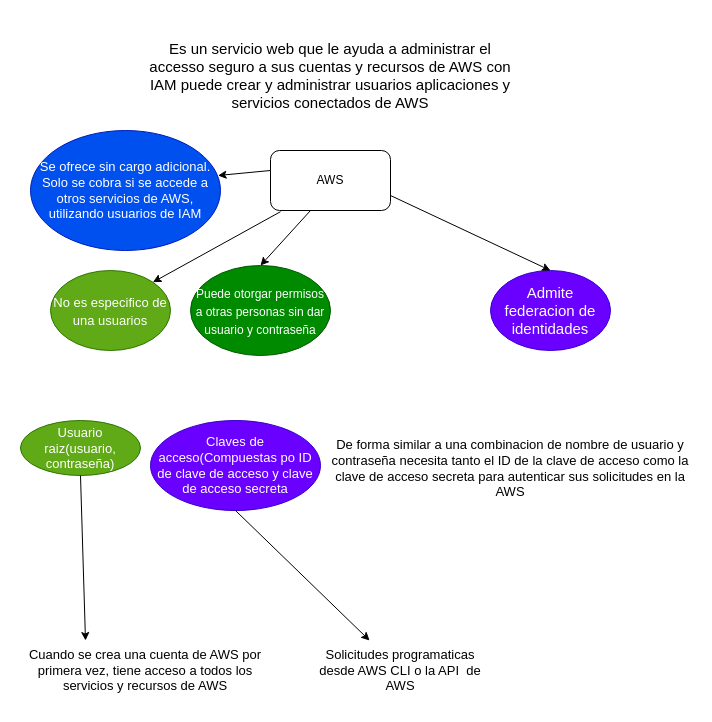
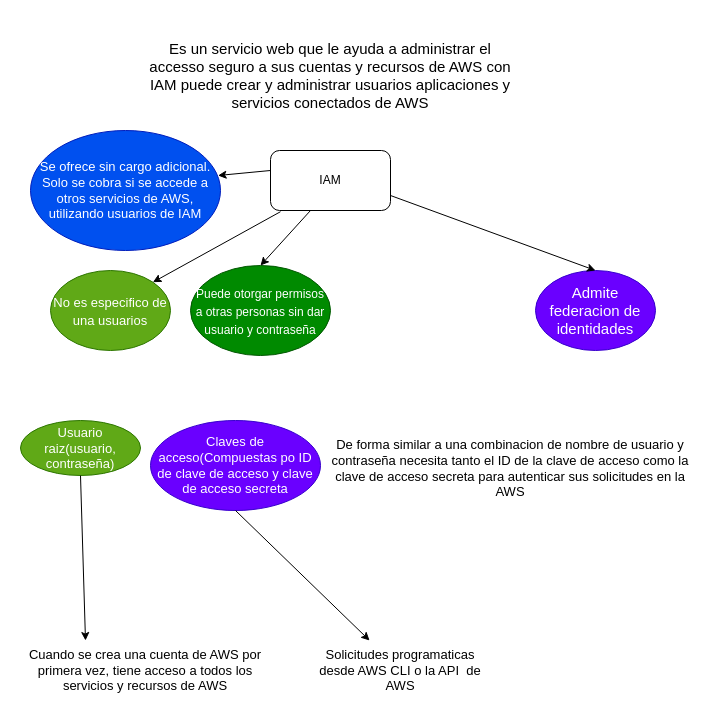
- <mxCell id="2" value="AWS" style="rounded=1;whiteSpace=wrap;html=1;" vertex="1" parent="1"><mxGeometry x="270" y="150" width="120" height="60" as="geometry" /></mxCell>
+ <mxCell id="2" value="IAM" style="rounded=1;whiteSpace=wrap;html=1;" vertex="1" parent="1"><mxGeometry x="270" y="150" width="120" height="60" as="geometry" /></mxCell>
- <mxCell id="6" value="Admite federacion de identidades" style="ellipse;whiteSpace=wrap;html=1;fontSize=15;fillColor=#6a00ff;fontColor=#ffffff;strokeColor=#3700CC;" vertex="1" parent="1"><mxGeometry x="490" y="270" width="120" height="80" as="geometry" /></mxCell>
+ <mxCell id="6" value="Admite federacion de identidades" style="ellipse;whiteSpace=wrap;html=1;fontSize=15;fillColor=#6a00ff;fontColor=#ffffff;strokeColor=#3700CC;" vertex="1" parent="1"><mxGeometry x="535" y="270" width="120" height="80" as="geometry" /></mxCell>
